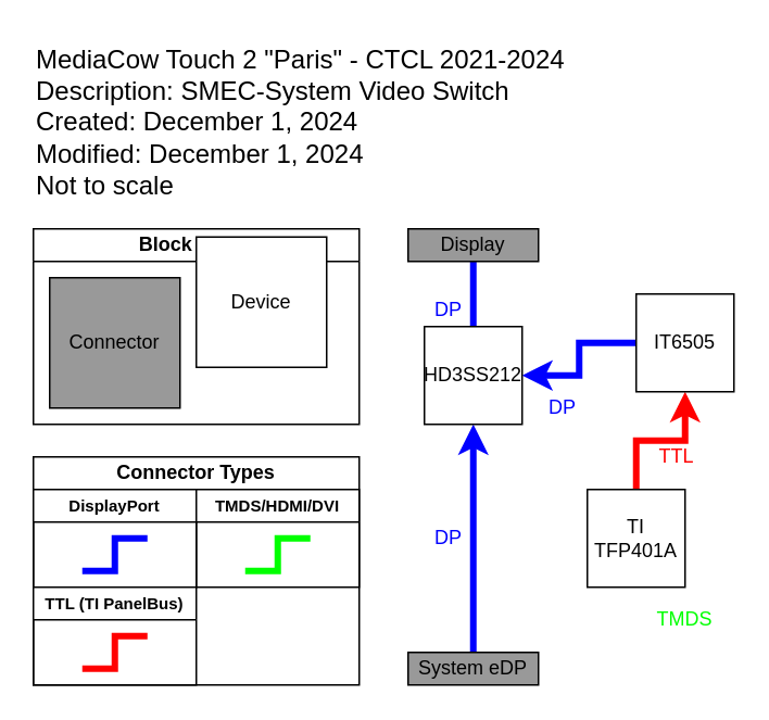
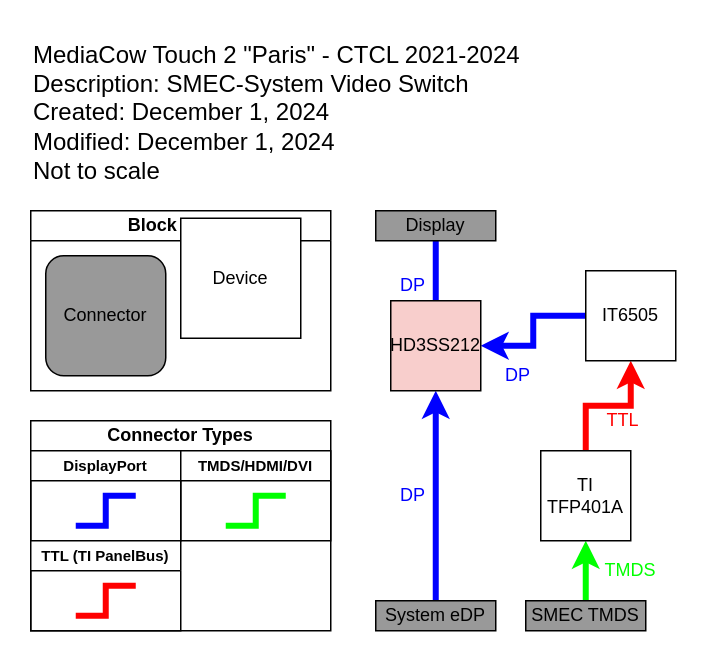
- <mxCell id="4" value="Connector" style="rounded=0;whiteSpace=wrap;html=1;fontColor=#000000;fillColor=#999999;fontSize=12;" parent="3" vertex="1"><mxGeometry x="10" y="30" width="80" height="80" as="geometry" /></mxCell>
+ <mxCell id="4" value="Connector" style="whiteSpace=wrap;html=1;fontColor=#000000;fillColor=#999999;fontSize=12;rounded=1;" parent="3" vertex="1"><mxGeometry x="10" y="30" width="80" height="80" as="geometry" /></mxCell>
- <mxCell id="22" value="HD3SS212" style="rounded=0;whiteSpace=wrap;html=1;" parent="1" vertex="1"><mxGeometry x="260" y="200" width="60" height="60" as="geometry" /></mxCell>
+ <mxCell id="22" value="HD3SS212" style="rounded=0;whiteSpace=wrap;html=1;fillColor=#f8cecc;" parent="1" vertex="1"><mxGeometry x="260" y="200" width="60" height="60" as="geometry" /></mxCell>
+ <mxCell id="8" style="edgeStyle=orthogonalEdgeStyle;rounded=0;orthogonalLoop=1;jettySize=auto;html=1;exitX=0.5;exitY=0;exitDx=0;exitDy=0;entryX=0.5;entryY=1;entryDx=0;entryDy=0;strokeColor=#00FF00;strokeWidth=4;" parent="1" source="9" target="18" edge="1"><mxGeometry relative="1" as="geometry"><mxPoint x="390" y="360" as="targetPoint" /></mxGeometry></mxCell>
+ <mxCell id="9" value="SMEC TMDS" style="rounded=0;whiteSpace=wrap;html=1;fontColor=#000000;fillColor=#999999;fontSize=12;" parent="1" vertex="1"><mxGeometry x="350" y="400" width="80" height="20" as="geometry" /></mxCell>
